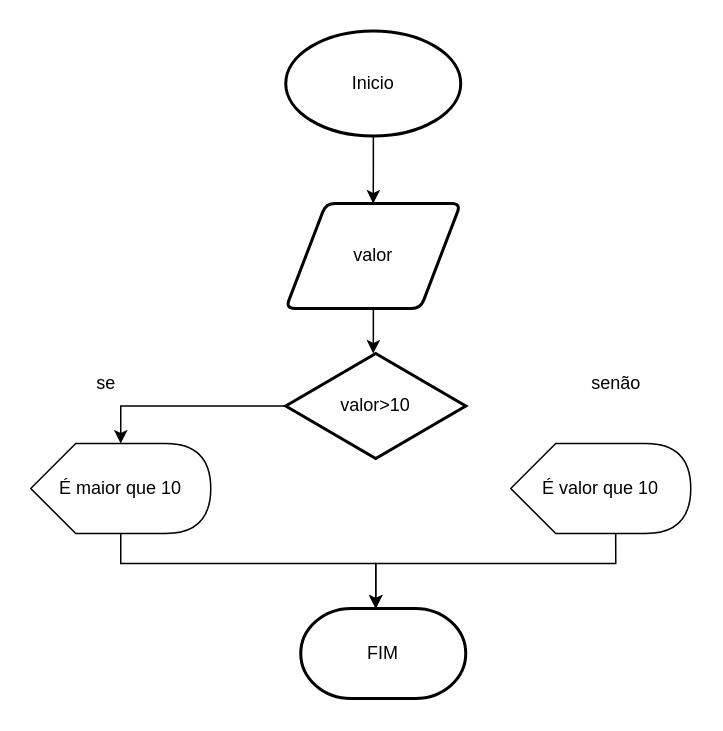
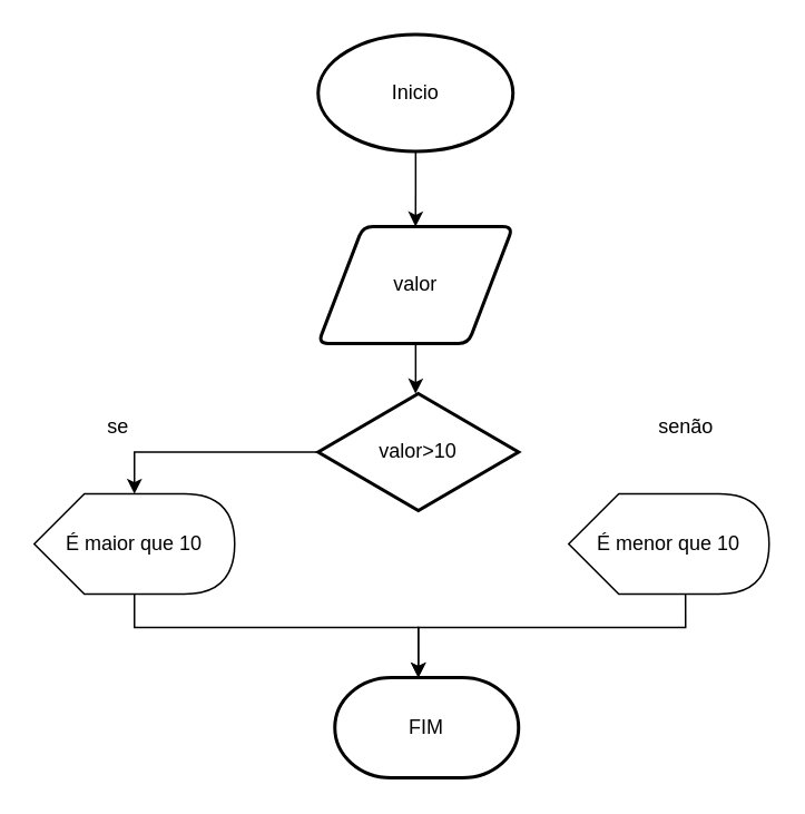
- <mxCell id="10" value="É valor que 10" style="shape=display;whiteSpace=wrap;html=1;" parent="1" vertex="1"><mxGeometry x="340" y="295" width="120" height="60" as="geometry" /></mxCell>
+ <mxCell id="10" value="É menor que 10" style="shape=display;whiteSpace=wrap;html=1;" parent="1" vertex="1"><mxGeometry x="340" y="295" width="120" height="60" as="geometry" /></mxCell>
